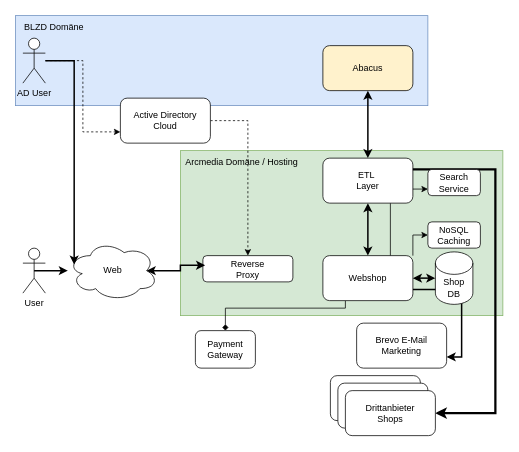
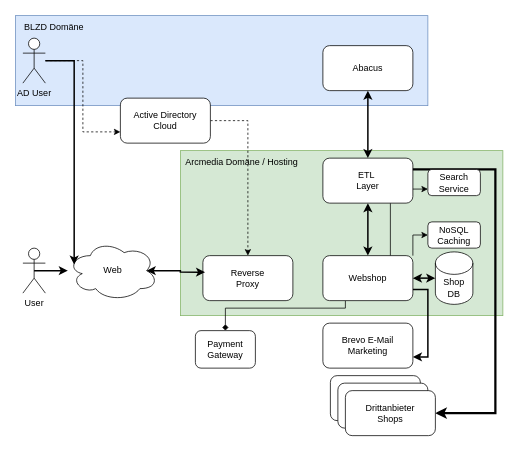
- <mxCell id="18" value="Abacus" style="rounded=1;whiteSpace=wrap;html=1;fillColor=#fff2cc;" vertex="1" parent="1"><mxGeometry x="430" y="60" width="120" height="60" as="geometry" /></mxCell>
+ <mxCell id="18" value="Abacus" style="rounded=1;whiteSpace=wrap;html=1;" vertex="1" parent="1"><mxGeometry x="430" y="60" width="120" height="60" as="geometry" /></mxCell>
- <mxCell id="16" value="Reverse&lt;div&gt;Proxy&lt;/div&gt;" style="rounded=1;whiteSpace=wrap;html=1;" vertex="1" parent="1"><mxGeometry x="270" y="340" width="120" height="35" as="geometry" /></mxCell>
+ <mxCell id="16" value="Reverse&lt;div&gt;Proxy&lt;/div&gt;" style="rounded=1;whiteSpace=wrap;html=1;" vertex="1" parent="1"><mxGeometry x="270" y="340" width="120" height="60" as="geometry" /></mxCell>
- <mxCell id="31" value="Brevo E-Mail Marketing" style="rounded=1;whiteSpace=wrap;html=1;" vertex="1" parent="1"><mxGeometry x="475" y="430" width="120" height="60" as="geometry" /></mxCell>
+ <mxCell id="31" value="Brevo E-Mail Marketing" style="rounded=1;whiteSpace=wrap;html=1;" vertex="1" parent="1"><mxGeometry x="430" y="430" width="120" height="60" as="geometry" /></mxCell>
